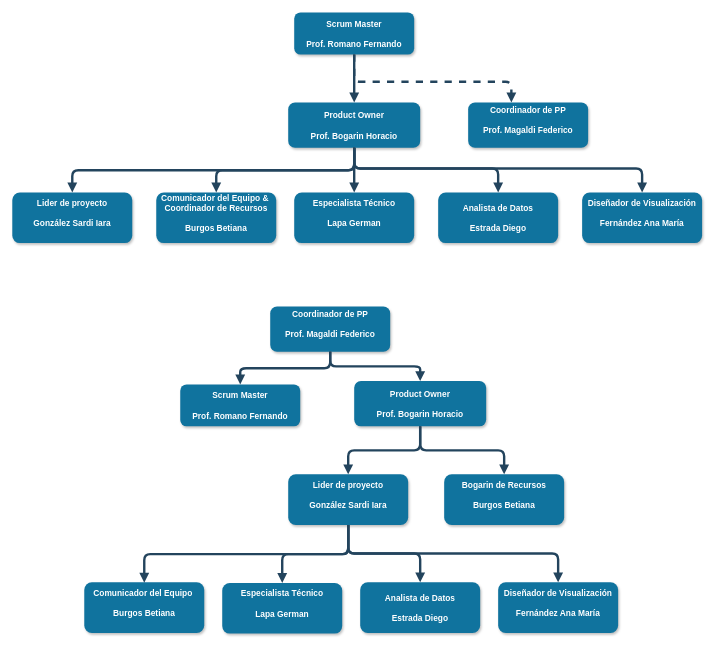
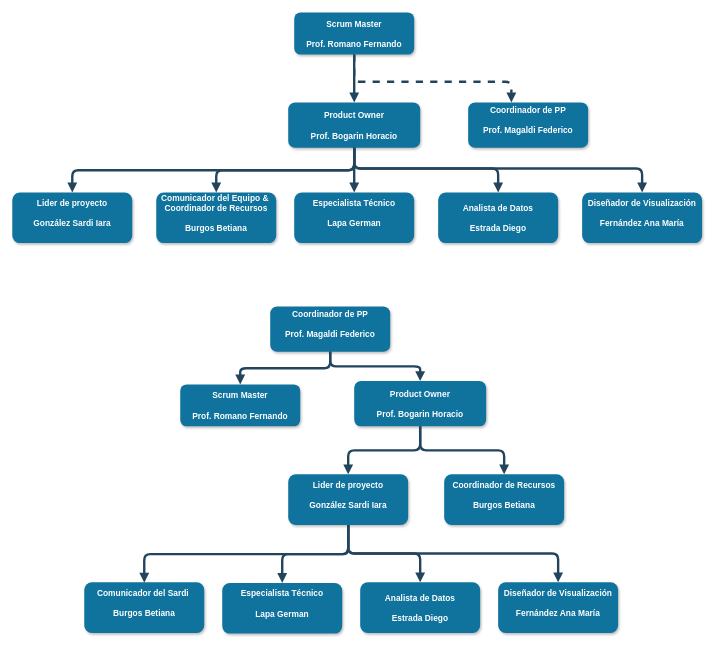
- <mxCell id="20" value="Bogarin de Recursos&#10;&#10;Burgos Betiana&#10;" style="rounded=1;fillColor=#10739E;strokeColor=none;shadow=1;gradientColor=none;fontStyle=1;fontColor=#FFFFFF;fontSize=14;" vertex="1" parent="1"><mxGeometry x="740" y="790" width="200" height="84.5" as="geometry" /></mxCell>
+ <mxCell id="20" value="Coordinador de Recursos&#10;&#10;Burgos Betiana&#10;" style="rounded=1;fillColor=#10739E;strokeColor=none;shadow=1;gradientColor=none;fontStyle=1;fontColor=#FFFFFF;fontSize=14;" vertex="1" parent="1"><mxGeometry x="740" y="790" width="200" height="84.5" as="geometry" /></mxCell>
- <mxCell id="31" value="Comunicador del Equipo &#10;&#10;Burgos Betiana&#10;" style="rounded=1;fillColor=#10739E;strokeColor=none;shadow=1;gradientColor=none;fontStyle=1;fontColor=#FFFFFF;fontSize=14;" vertex="1" parent="1"><mxGeometry x="140" y="970" width="200" height="84.5" as="geometry" /></mxCell>
+ <mxCell id="31" value="Comunicador del Sardi &#10;&#10;Burgos Betiana&#10;" style="rounded=1;fillColor=#10739E;strokeColor=none;shadow=1;gradientColor=none;fontStyle=1;fontColor=#FFFFFF;fontSize=14;" vertex="1" parent="1"><mxGeometry x="140" y="970" width="200" height="84.5" as="geometry" /></mxCell>
